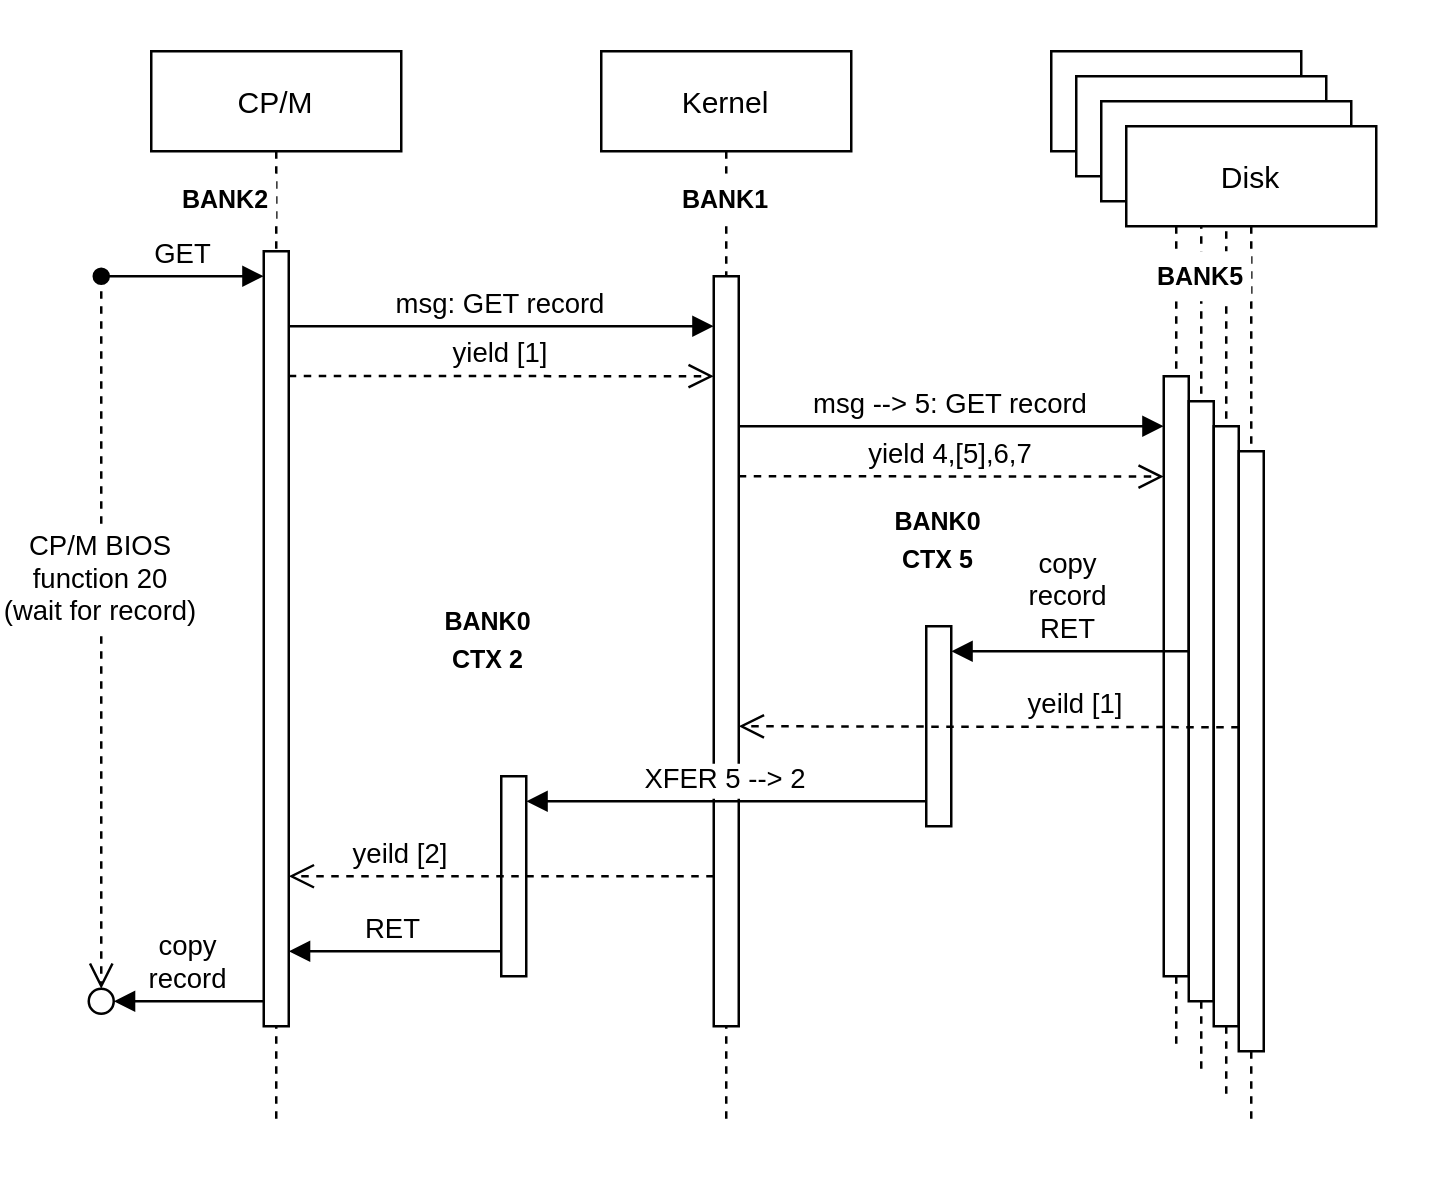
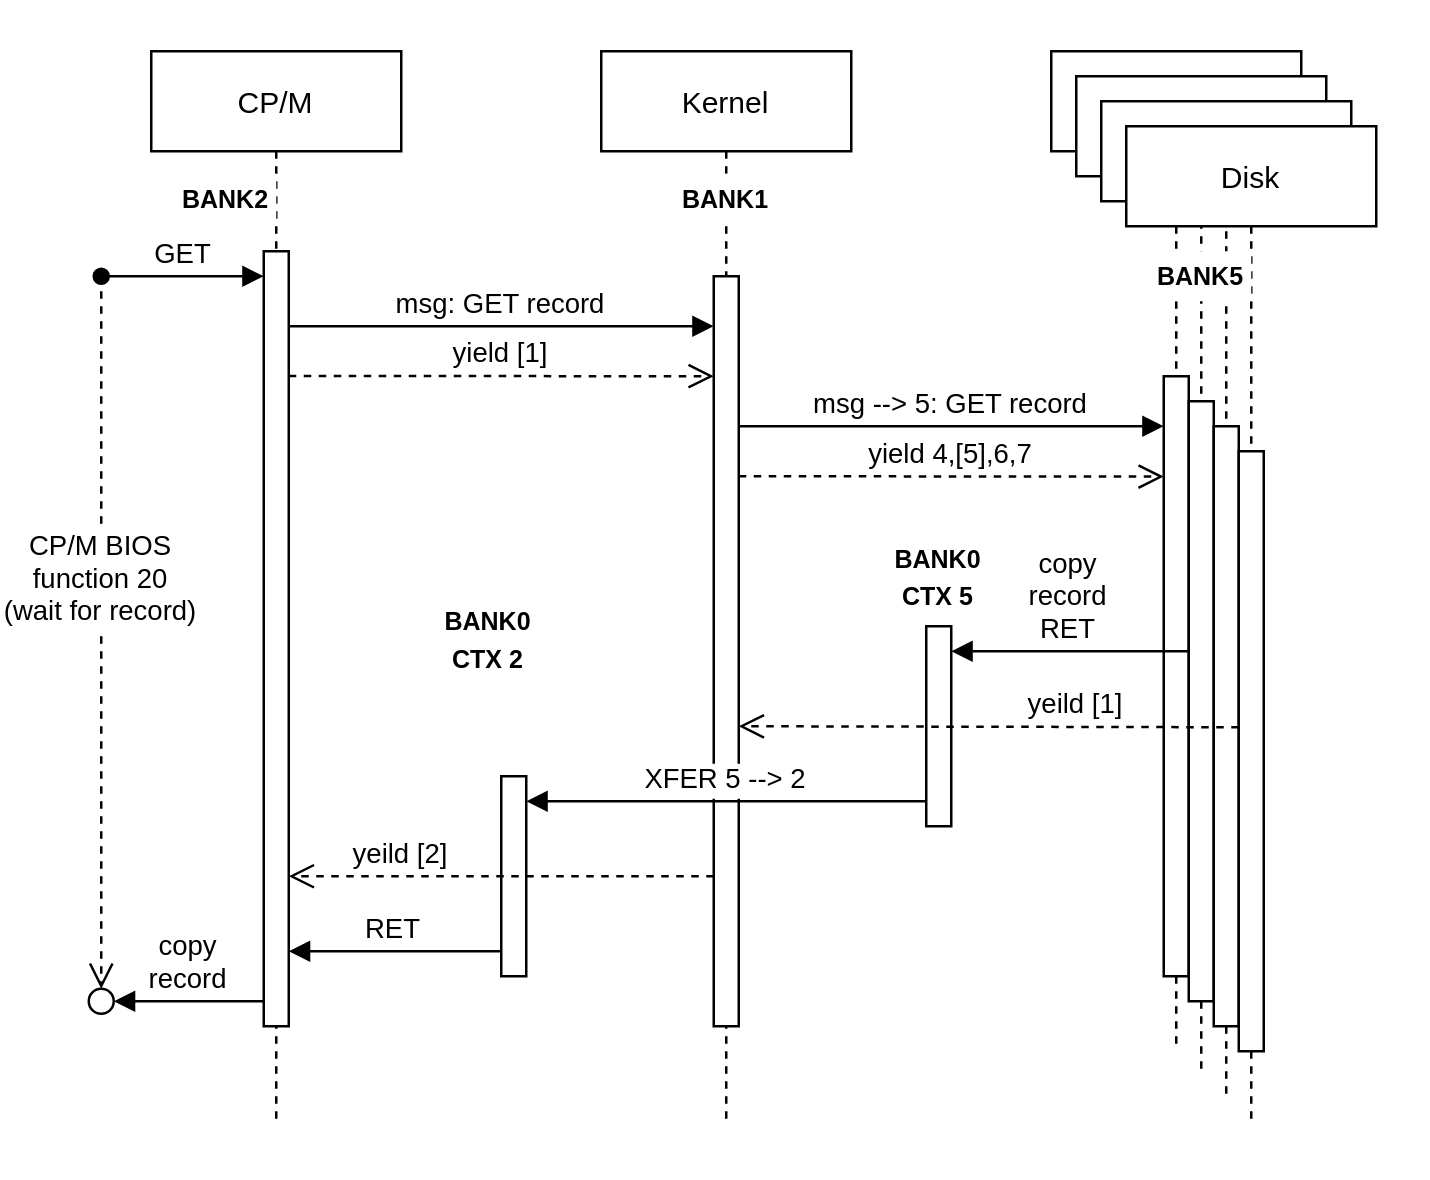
- <mxCell id="21" value="&lt;b style=&quot;font-size: 10px&quot;&gt;BANK0&lt;br&gt;CTX 5&lt;br&gt;&lt;/b&gt;" style="text;html=1;strokeColor=none;fillColor=none;align=center;verticalAlign=middle;whiteSpace=wrap;rounded=0;" parent="1" vertex="1"><mxGeometry x="340" y="205" width="40" height="20" as="geometry" /></mxCell>
+ <mxCell id="21" value="&lt;b style=&quot;font-size: 10px&quot;&gt;BANK0&lt;br&gt;CTX 5&lt;br&gt;&lt;/b&gt;" style="text;html=1;strokeColor=none;fillColor=none;align=center;verticalAlign=middle;whiteSpace=wrap;rounded=0;" parent="1" vertex="1"><mxGeometry x="340" y="220" width="40" height="20" as="geometry" /></mxCell>
